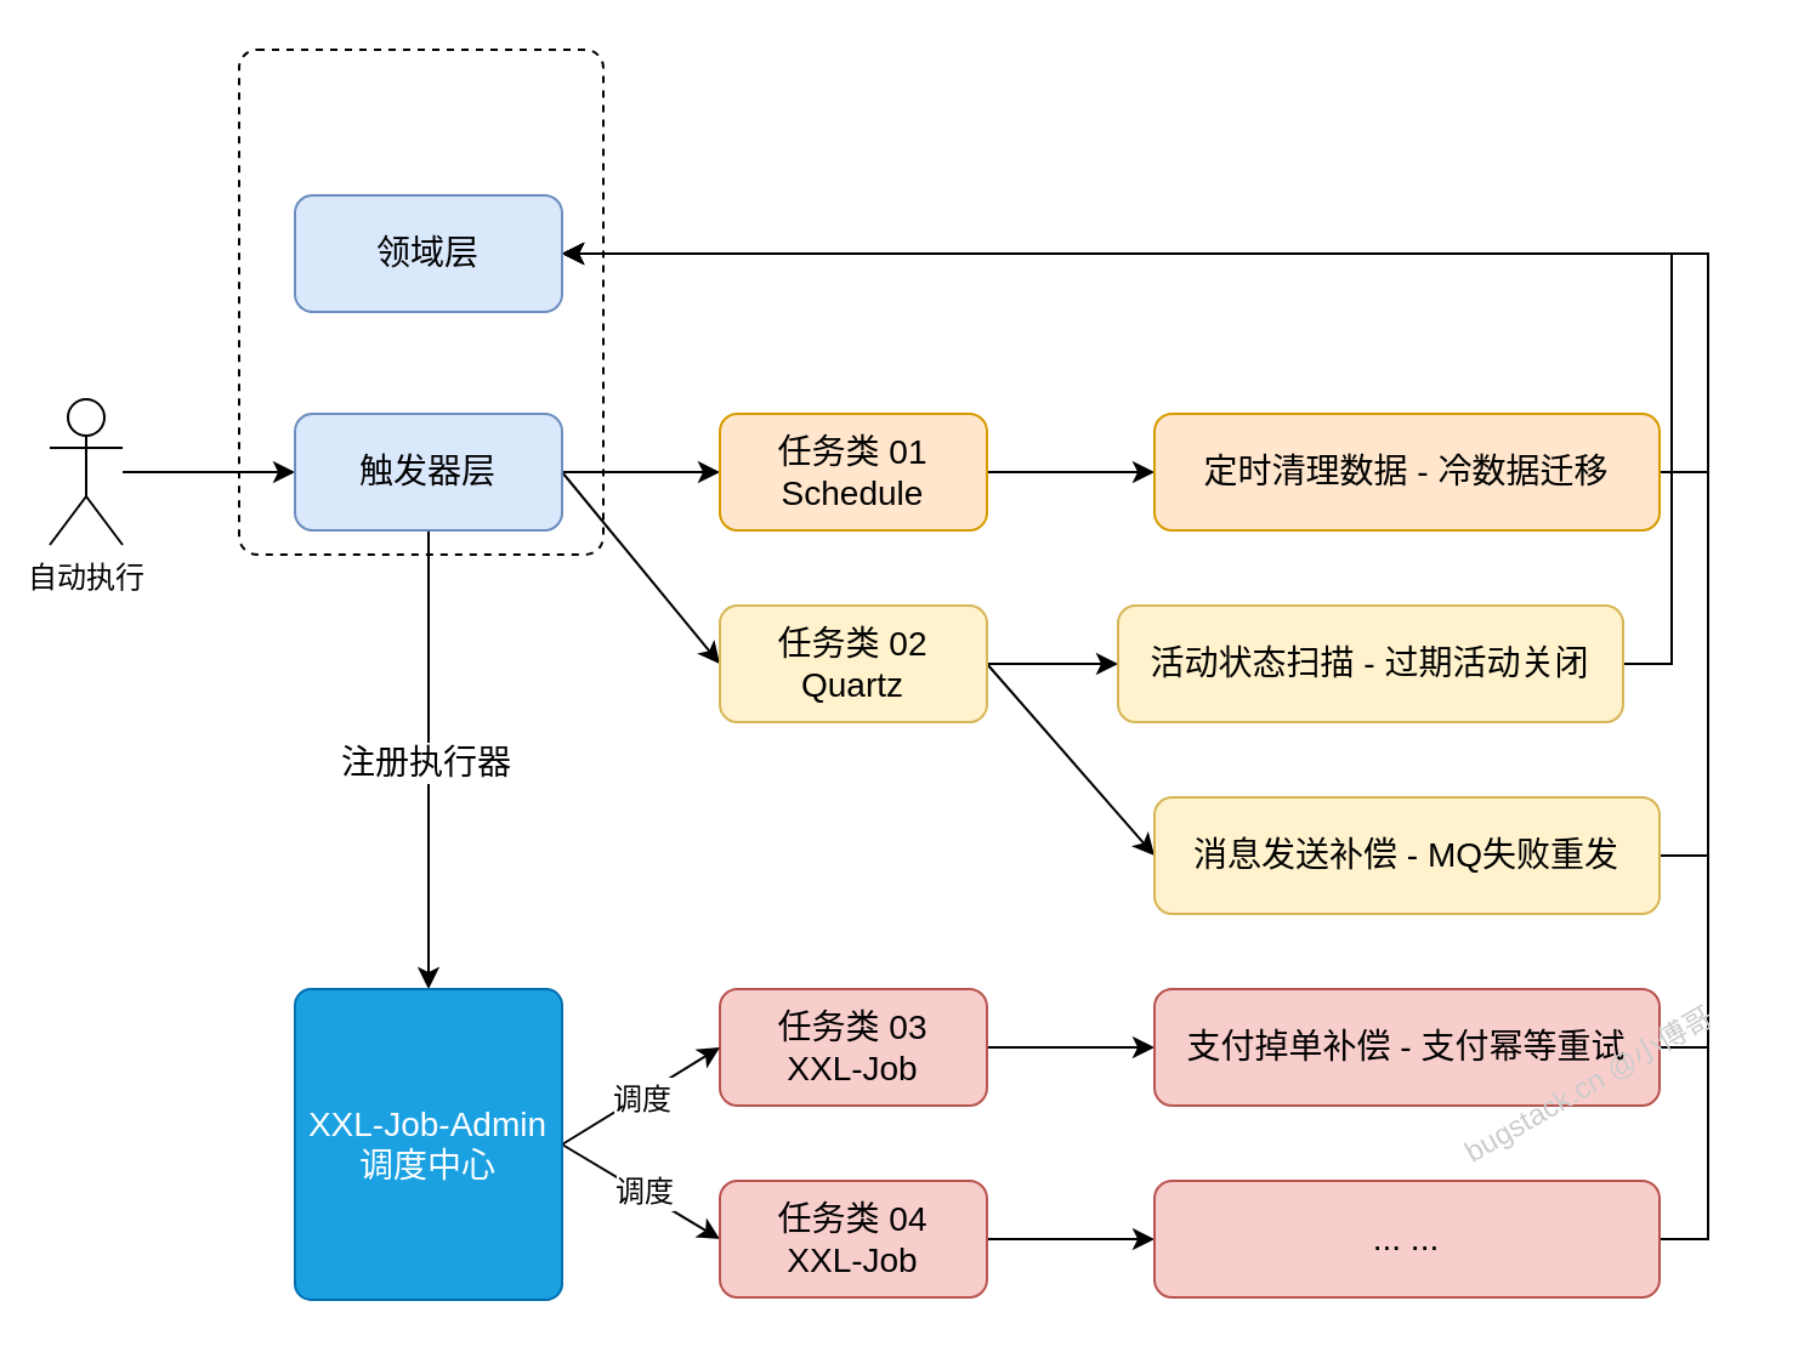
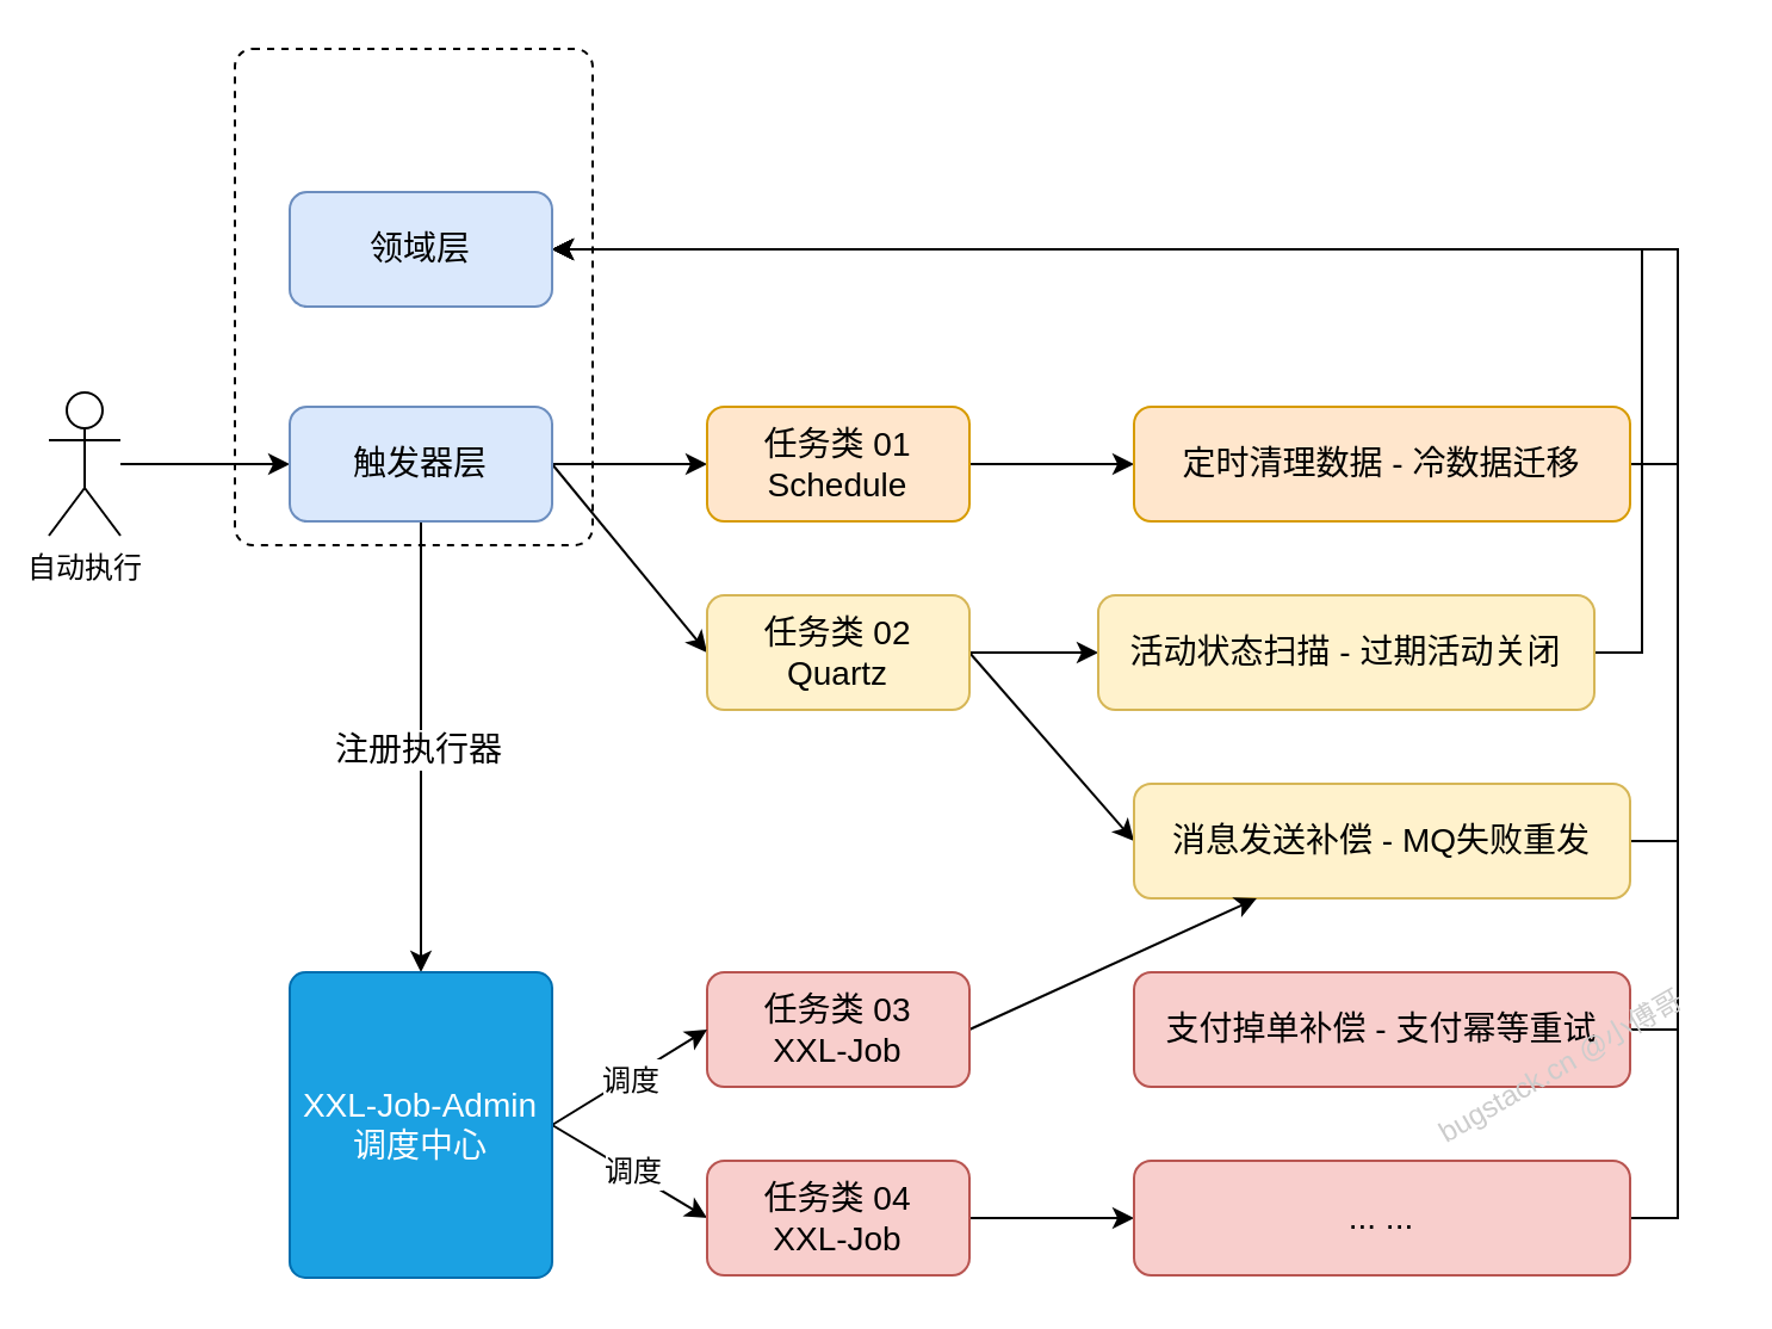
- <mxCell id="20" style="edgeStyle=none;rounded=0;orthogonalLoop=1;jettySize=auto;html=1;exitX=1;exitY=0.5;exitDx=0;exitDy=0;fontSize=14;" edge="1" parent="1" source="21" target="23"><mxGeometry relative="1" as="geometry" /></mxCell>
+ <mxCell id="20" style="edgeStyle=none;rounded=0;orthogonalLoop=1;jettySize=auto;html=1;exitX=1;exitY=0.5;exitDx=0;exitDy=0;fontSize=14;" edge="1" parent="1" source="21" target="19"><mxGeometry relative="1" as="geometry" /></mxCell>
